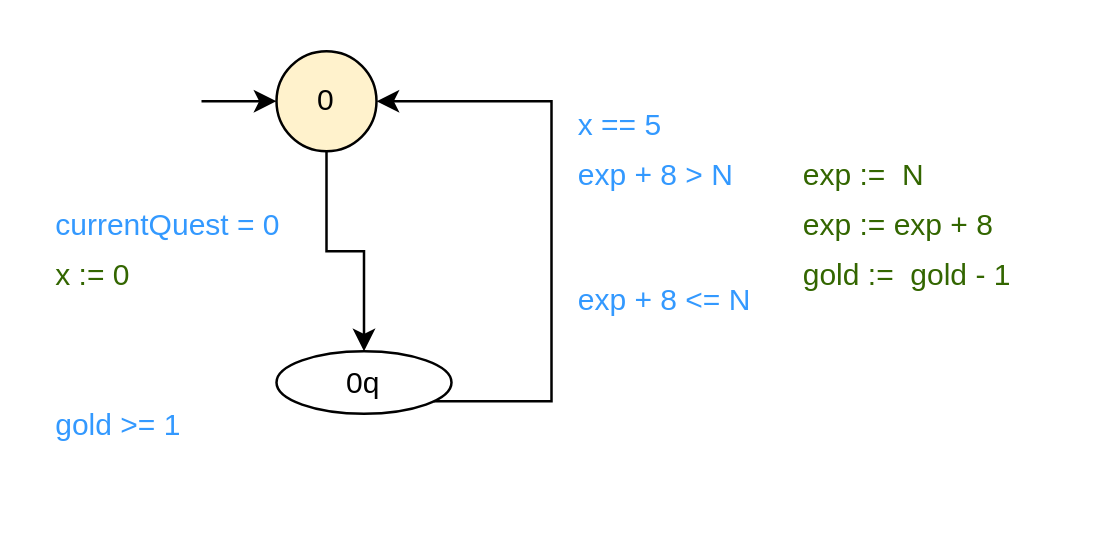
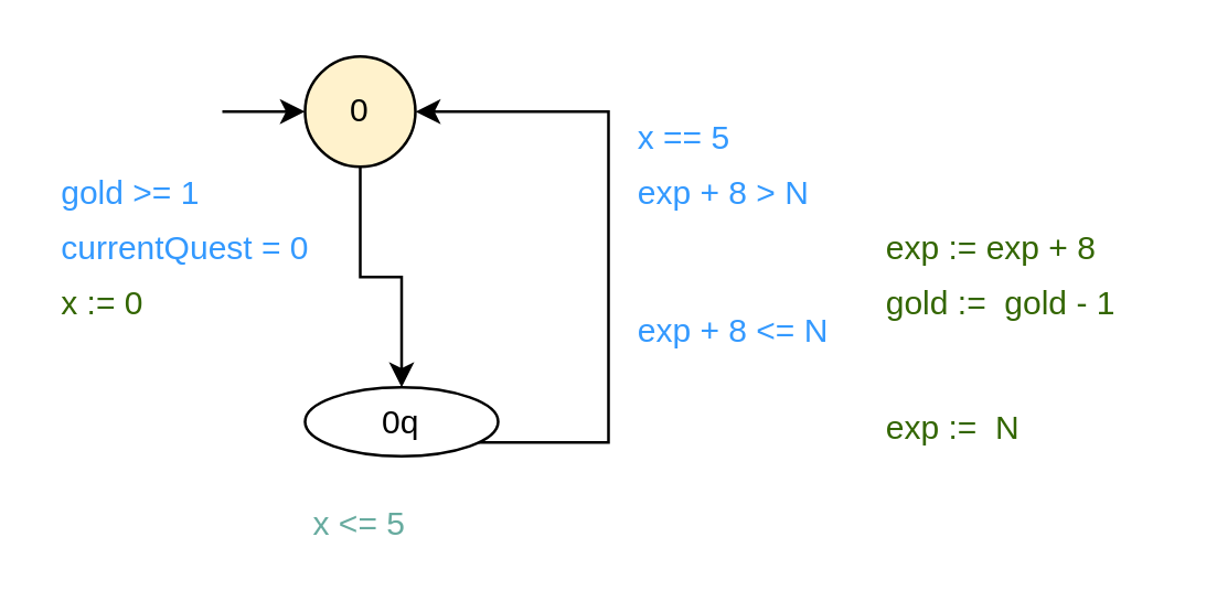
- <mxCell id="13" value="exp :=&amp;nbsp; N" style="text;html=1;strokeColor=none;fillColor=none;align=left;verticalAlign=middle;whiteSpace=wrap;rounded=0;fontColor=#336600;" parent="1" vertex="1"><mxGeometry x="319" y="60" width="100" height="20" as="geometry" /></mxCell>
+ <mxCell id="13" value="exp :=&amp;nbsp; N" style="text;html=1;strokeColor=none;fillColor=none;align=left;verticalAlign=middle;whiteSpace=wrap;rounded=0;fontColor=#336600;" parent="1" vertex="1"><mxGeometry x="319" y="145" width="100" height="20" as="geometry" /></mxCell>
- <mxCell id="10" value="&lt;font color=&quot;#3399ff&quot;&gt;gold &amp;gt;= 1&lt;/font&gt;" style="text;html=1;strokeColor=none;fillColor=none;align=left;verticalAlign=middle;whiteSpace=wrap;rounded=0;fontColor=#336600;" parent="1" vertex="1"><mxGeometry x="20" y="160" width="60" height="20" as="geometry" /></mxCell>
+ <mxCell id="10" value="&lt;font color=&quot;#3399ff&quot;&gt;gold &amp;gt;= 1&lt;/font&gt;" style="text;html=1;strokeColor=none;fillColor=none;align=left;verticalAlign=middle;whiteSpace=wrap;rounded=0;fontColor=#336600;" parent="1" vertex="1"><mxGeometry x="20" y="60" width="60" height="20" as="geometry" /></mxCell>
+ <mxCell id="6" value="x &amp;lt;= 5" style="text;html=1;strokeColor=none;fillColor=none;align=center;verticalAlign=middle;whiteSpace=wrap;rounded=0;fontColor=#67AB9F;" parent="1" vertex="1"><mxGeometry x="95" y="180" width="70" height="20" as="geometry" /></mxCell>
